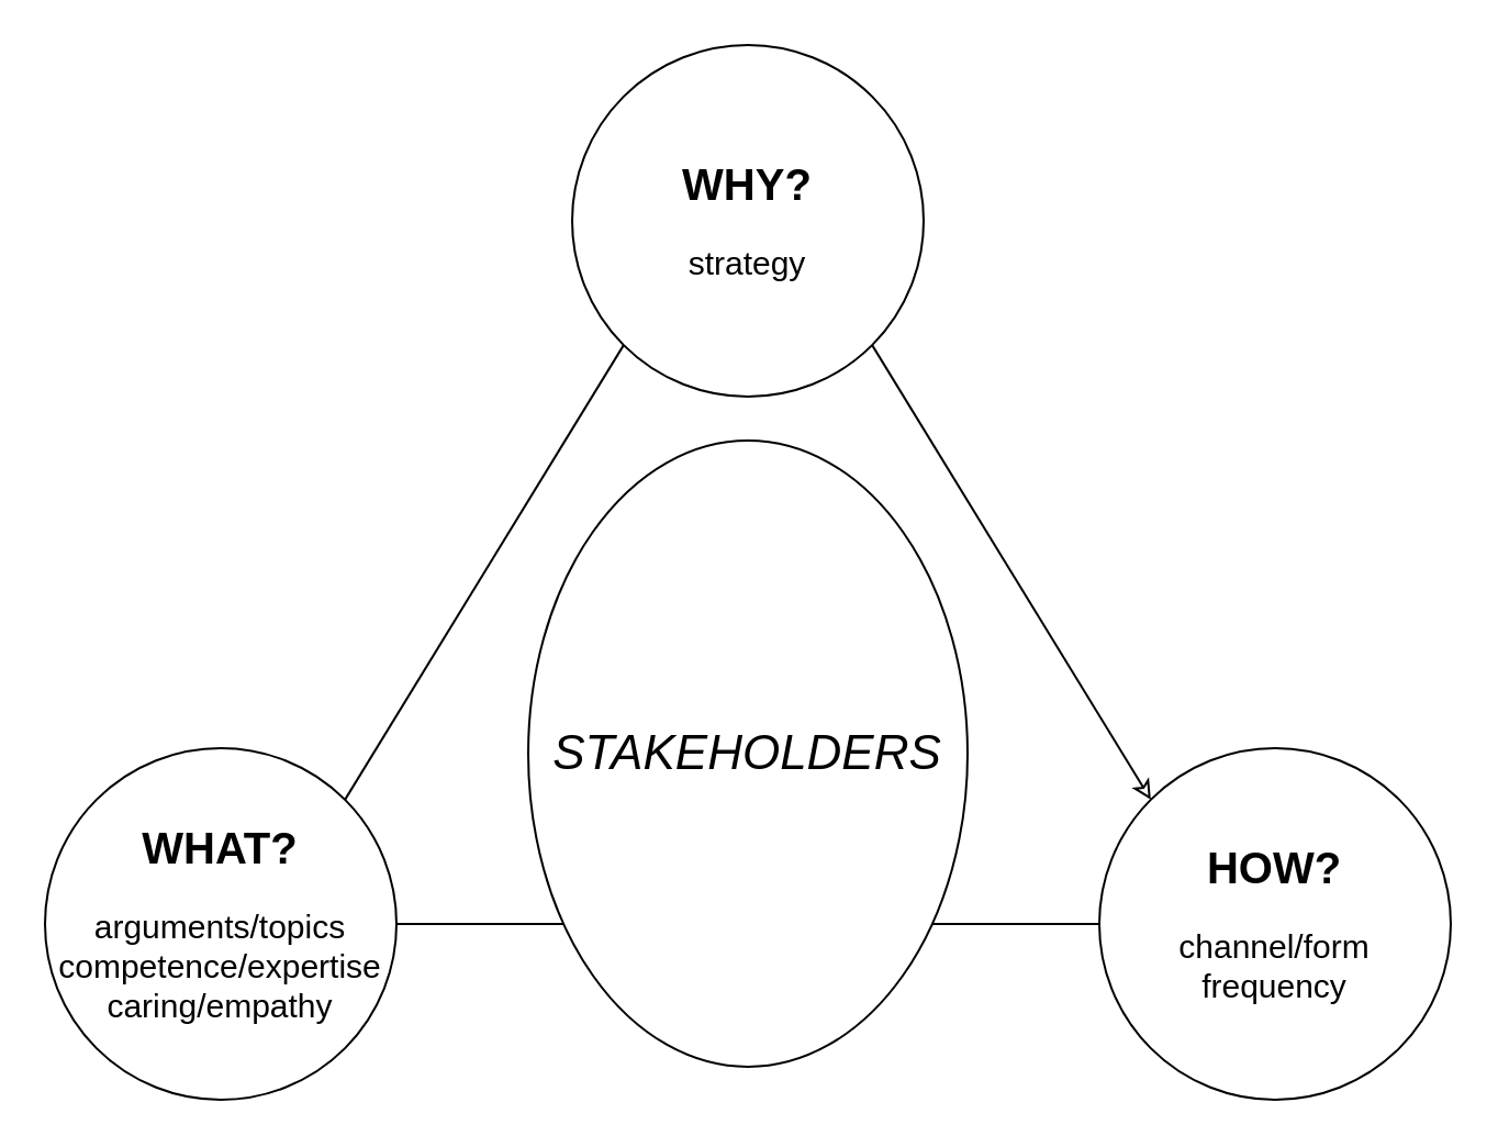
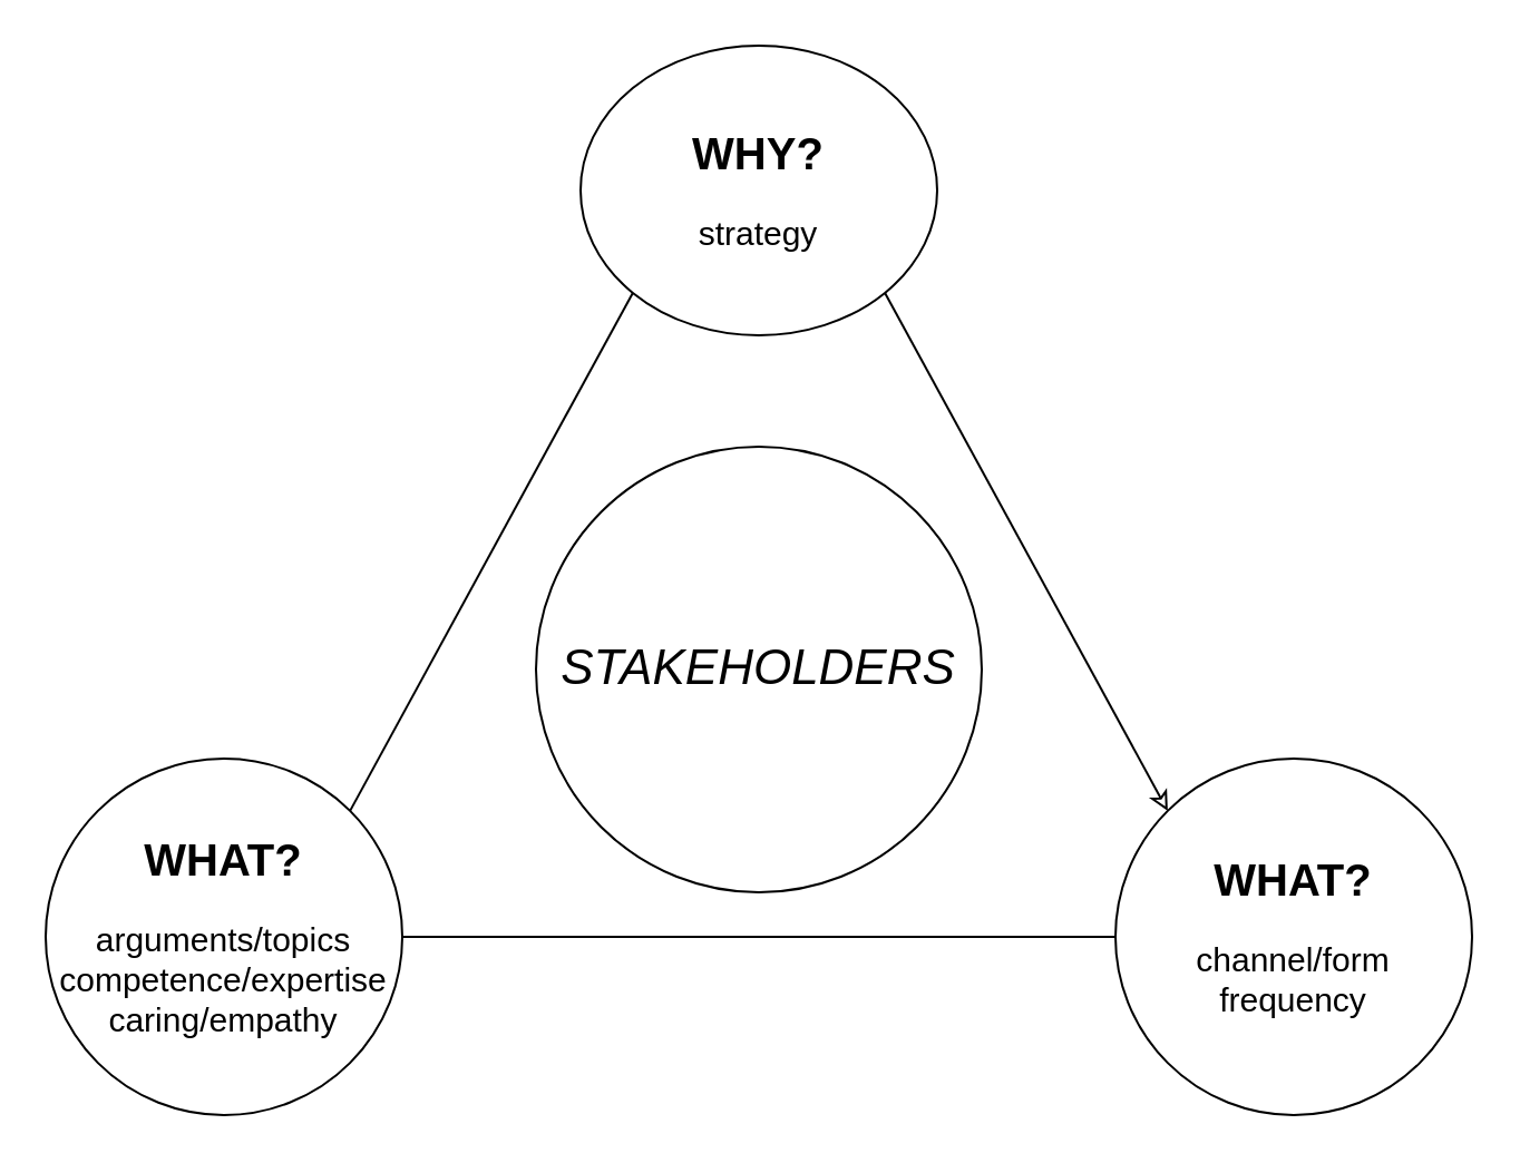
- <mxCell id="3" value="&lt;b&gt;&lt;font style=&quot;font-size: 20px;&quot;&gt;WHY?&lt;/font&gt;&lt;/b&gt;&lt;br&gt;&lt;br&gt;&lt;font style=&quot;font-size: 15px;&quot;&gt;strategy&lt;/font&gt;" style="ellipse;whiteSpace=wrap;html=1;aspect=fixed;" parent="1" vertex="1"><mxGeometry x="260" y="20" width="160" height="160" as="geometry" /></mxCell>
+ <mxCell id="3" value="&lt;b&gt;&lt;font style=&quot;font-size: 20px;&quot;&gt;WHY?&lt;/font&gt;&lt;/b&gt;&lt;br&gt;&lt;br&gt;&lt;font style=&quot;font-size: 15px;&quot;&gt;strategy&lt;/font&gt;" style="ellipse;whiteSpace=wrap;html=1;aspect=fixed;" parent="1" vertex="1"><mxGeometry x="260" y="20" width="160" height="130" as="geometry" /></mxCell>
- <mxCell id="8" value="&lt;font size=&quot;1&quot; style=&quot;&quot;&gt;&lt;span style=&quot;font-size: 22px;&quot;&gt;&lt;i style=&quot;&quot;&gt;STAKEHOLDERS&lt;/i&gt;&lt;/span&gt;&lt;/font&gt;" style="ellipse;whiteSpace=wrap;html=1;aspect=fixed;" parent="1" vertex="1"><mxGeometry x="240" y="200" width="200" height="285" as="geometry" /></mxCell>
+ <mxCell id="8" value="&lt;font size=&quot;1&quot; style=&quot;&quot;&gt;&lt;span style=&quot;font-size: 22px;&quot;&gt;&lt;i style=&quot;&quot;&gt;STAKEHOLDERS&lt;/i&gt;&lt;/span&gt;&lt;/font&gt;" style="ellipse;whiteSpace=wrap;html=1;aspect=fixed;" parent="1" vertex="1"><mxGeometry x="240" y="200" width="200" height="200" as="geometry" /></mxCell>
- <mxCell id="4" value="&lt;b&gt;&lt;font style=&quot;font-size: 20px;&quot;&gt;HOW?&lt;/font&gt;&lt;/b&gt;&lt;br&gt;&lt;br&gt;&lt;font style=&quot;&quot;&gt;&lt;font style=&quot;font-size: 15px;&quot;&gt;channel/form&lt;br&gt;frequency&lt;/font&gt;&lt;br&gt;&lt;/font&gt;" style="ellipse;whiteSpace=wrap;html=1;aspect=fixed;" parent="1" vertex="1"><mxGeometry x="500" y="340" width="160" height="160" as="geometry" /></mxCell>
+ <mxCell id="4" value="&lt;b&gt;&lt;font style=&quot;font-size: 20px;&quot;&gt;WHAT?&lt;/font&gt;&lt;/b&gt;&lt;br&gt;&lt;br&gt;&lt;font style=&quot;&quot;&gt;&lt;font style=&quot;font-size: 15px;&quot;&gt;channel/form&lt;br&gt;frequency&lt;/font&gt;&lt;br&gt;&lt;/font&gt;" style="ellipse;whiteSpace=wrap;html=1;aspect=fixed;" parent="1" vertex="1"><mxGeometry x="500" y="340" width="160" height="160" as="geometry" /></mxCell>
